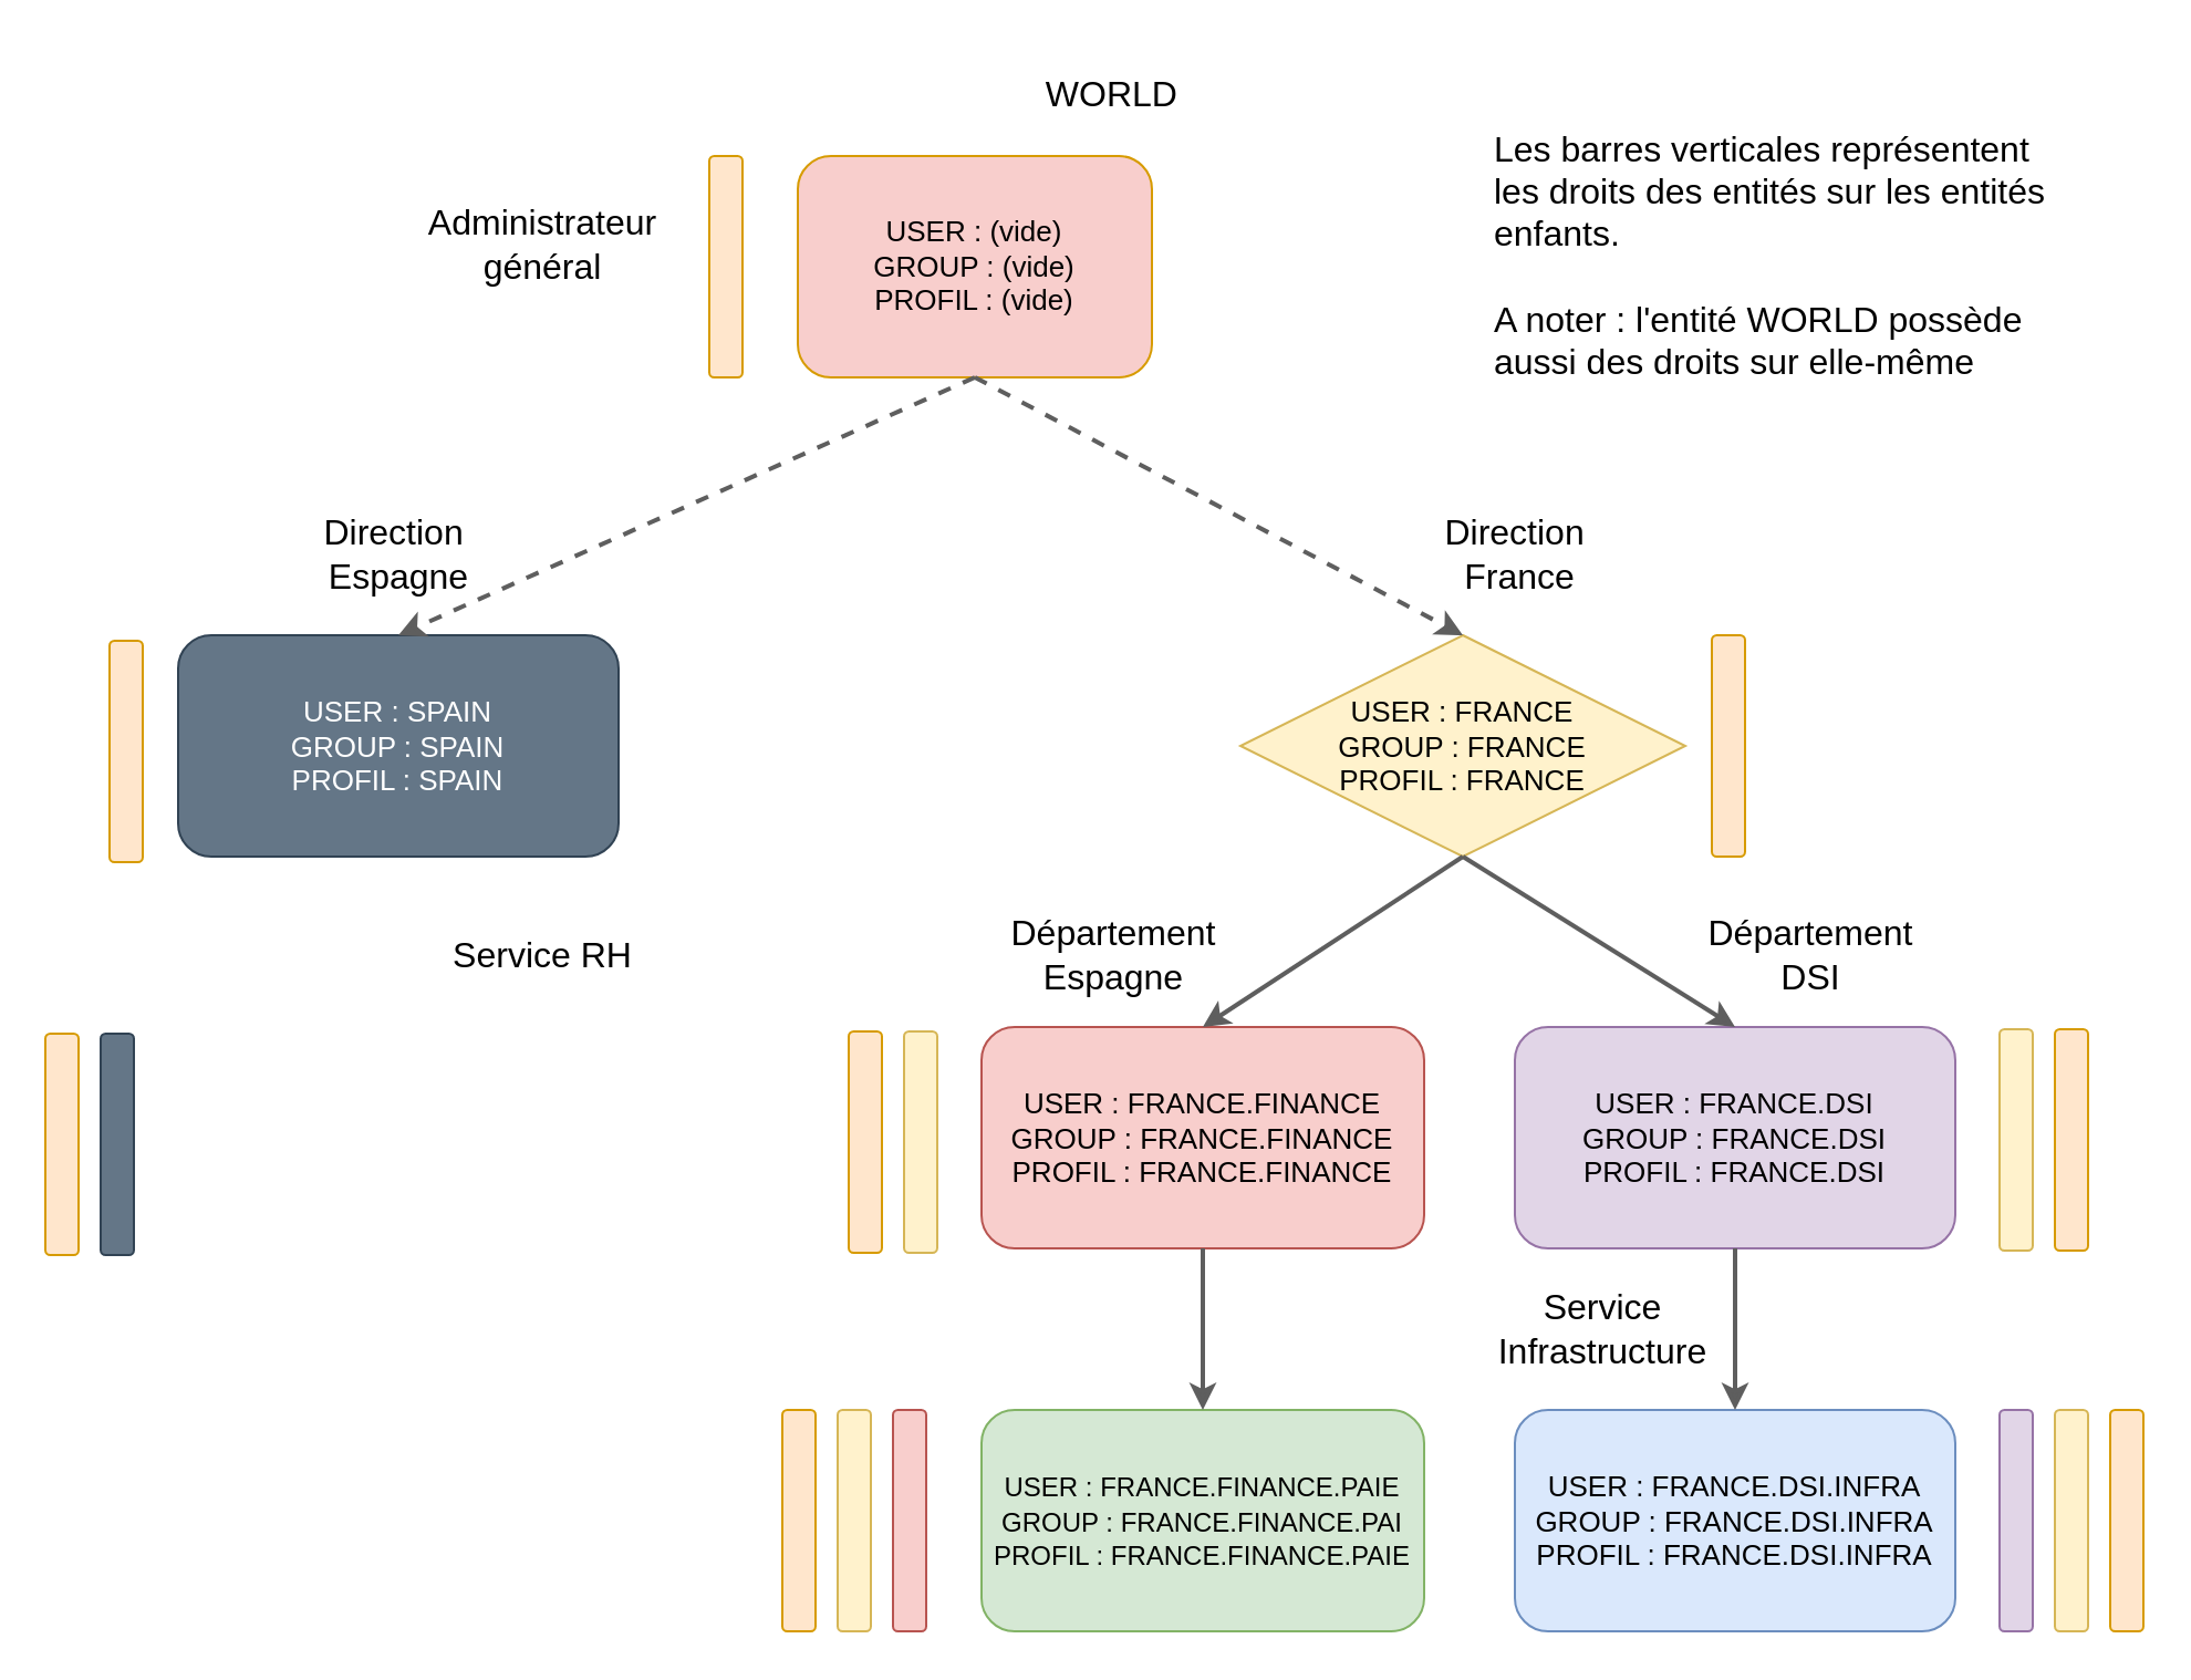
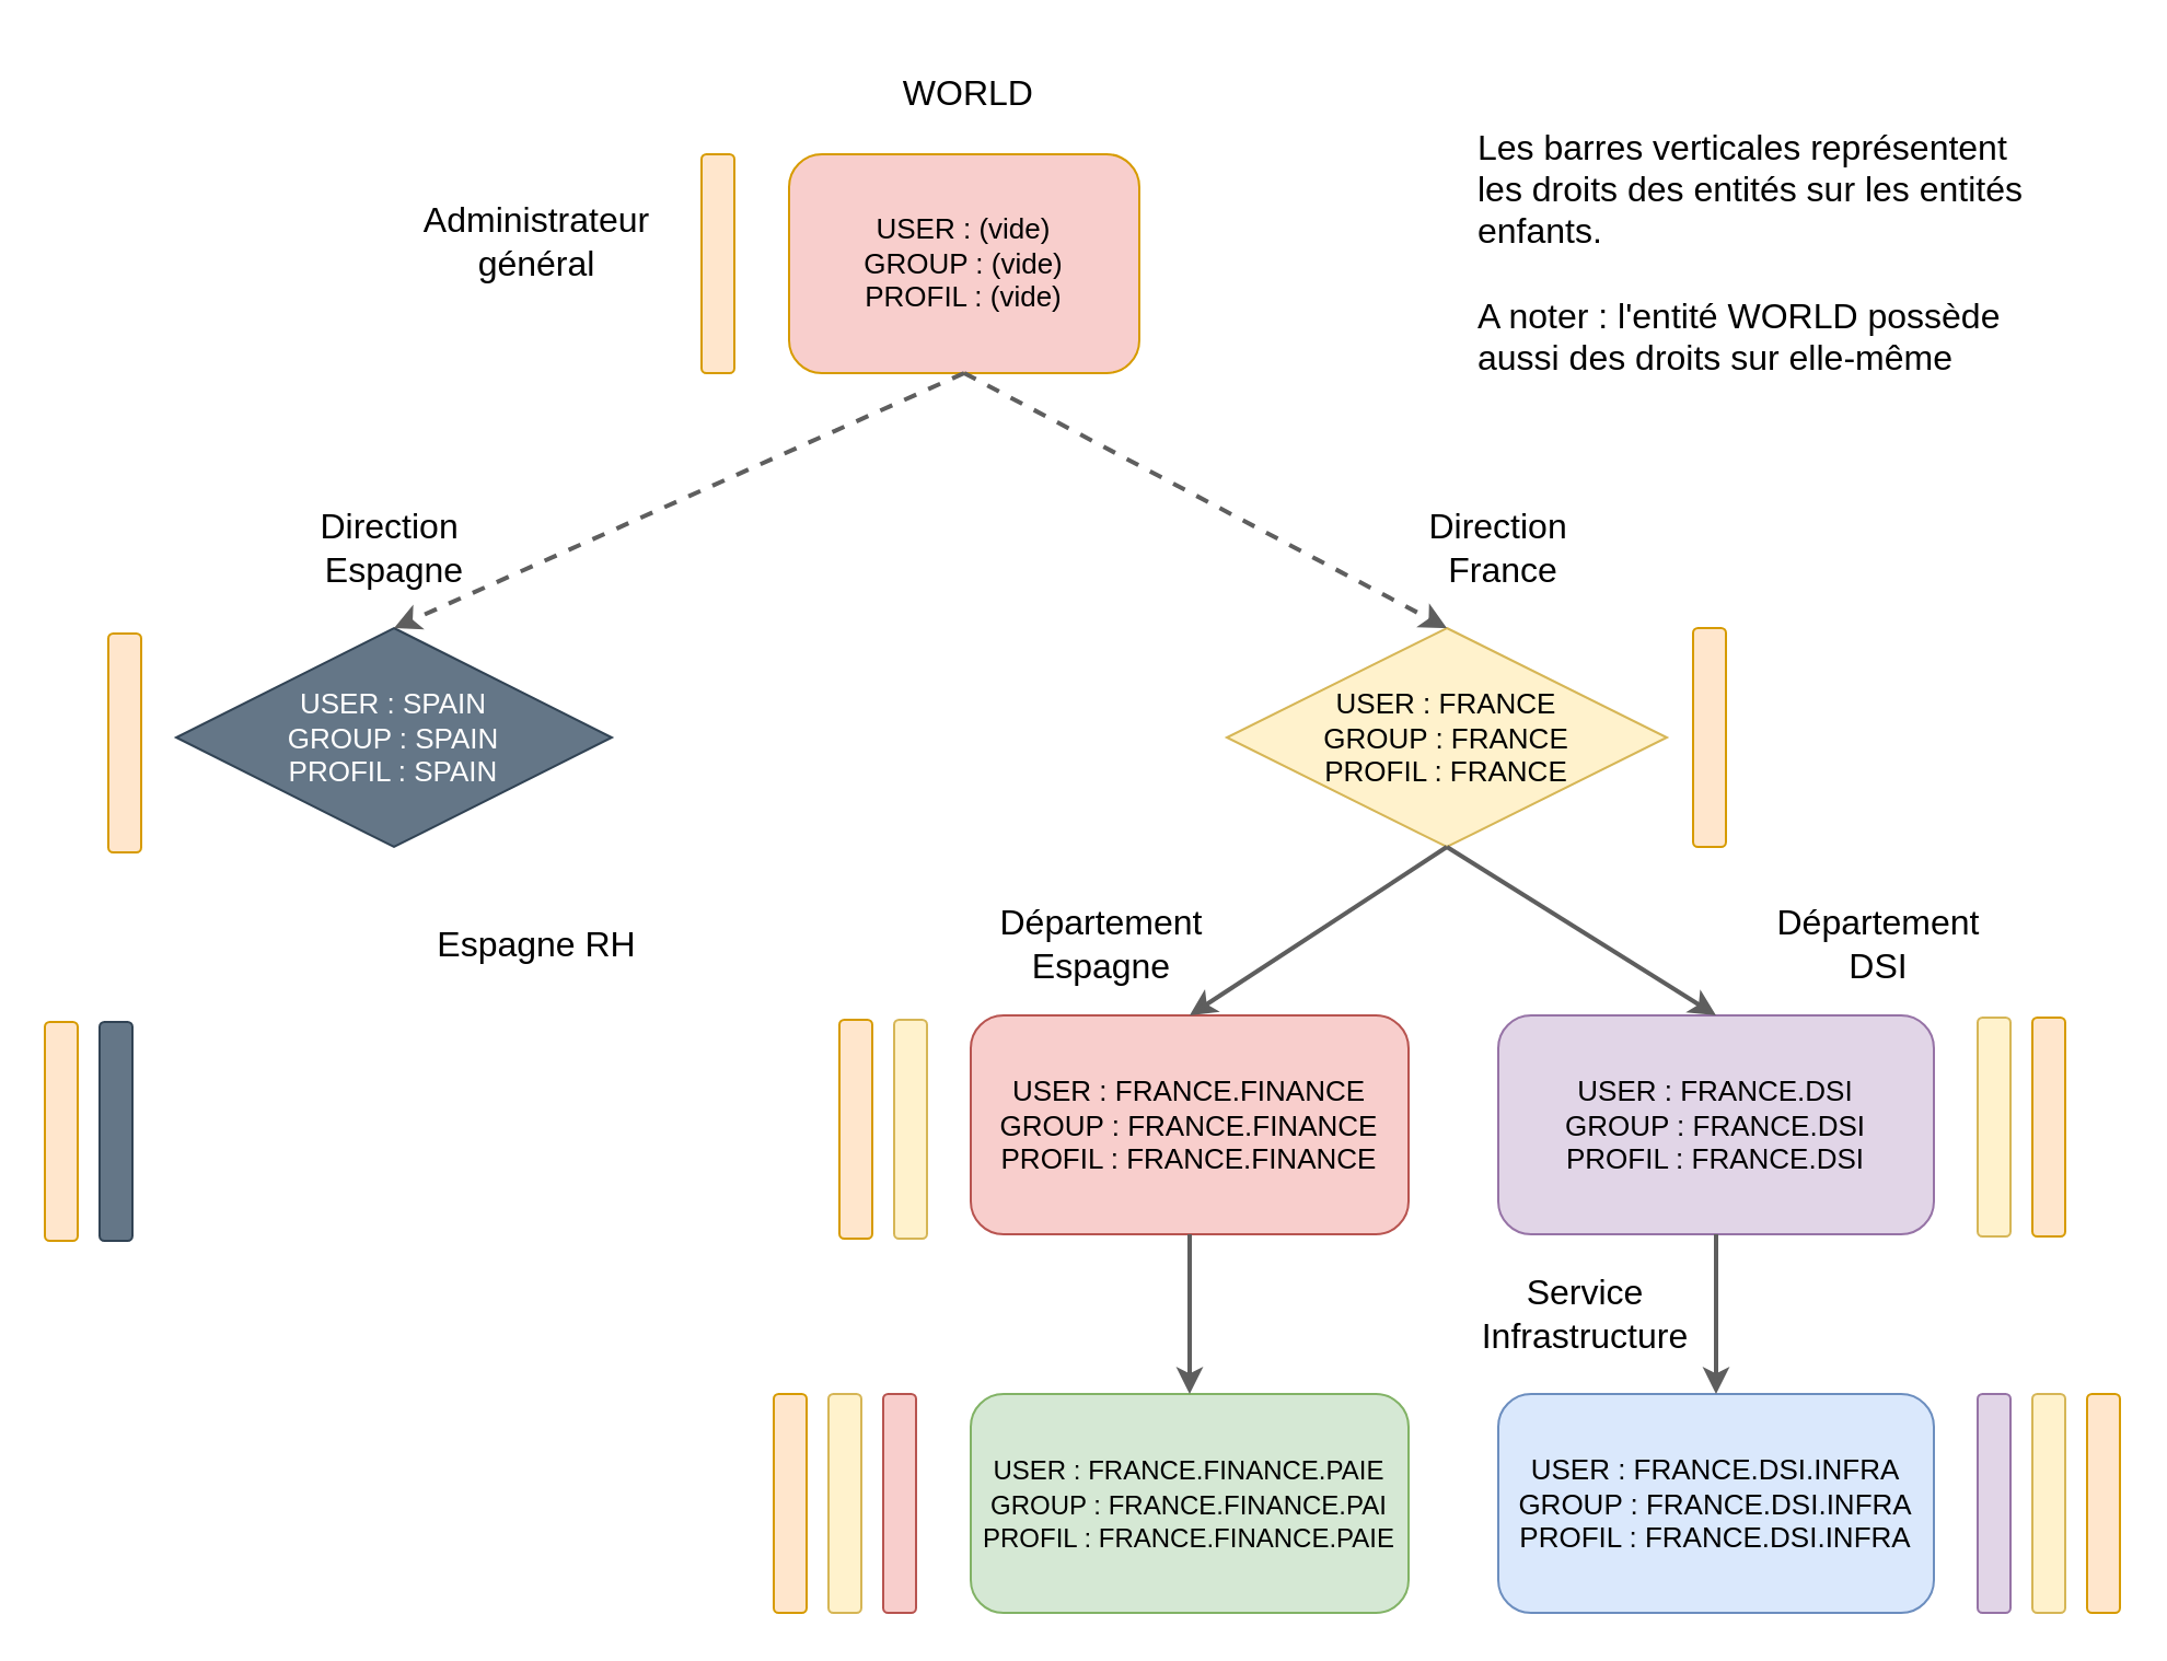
- <mxCell id="15" value="&lt;font style=&quot;font-size: 16px ; font-weight: normal&quot;&gt;WORLD&lt;/font&gt;&amp;nbsp;" style="text;strokeColor=none;fillColor=none;html=1;fontSize=24;fontStyle=1;verticalAlign=middle;align=center;" vertex="1" parent="1"><mxGeometry x="380" y="20" width="250" height="40" as="geometry" /></mxCell>
+ <mxCell id="15" value="&lt;font style=&quot;font-size: 16px ; font-weight: normal&quot;&gt;WORLD&lt;/font&gt;&amp;nbsp;" style="text;strokeColor=none;fillColor=none;html=1;fontSize=24;fontStyle=1;verticalAlign=middle;align=center;" vertex="1" parent="1"><mxGeometry x="320" y="20" width="250" height="40" as="geometry" /></mxCell>
- <mxCell id="8" value="USER : SPAIN&lt;br&gt;GROUP : SPAIN&lt;br&gt;PROFIL :&amp;nbsp;&lt;span&gt;SPAIN&lt;/span&gt;" style="rounded=1;whiteSpace=wrap;html=1;fillColor=#647687;strokeColor=#314354;fontSize=13;fontColor=#ffffff;align=center;spacingLeft=0;" vertex="1" parent="1"><mxGeometry x="80" y="286.5" width="199" height="100" as="geometry" /></mxCell>
+ <mxCell id="8" value="USER : SPAIN&lt;br&gt;GROUP : SPAIN&lt;br&gt;PROFIL :&amp;nbsp;&lt;span&gt;SPAIN&lt;/span&gt;" style="rhombus;whiteSpace=wrap;html=1;fillColor=#647687;strokeColor=#314354;fontSize=13;fontColor=#ffffff;align=center;spacingLeft=0;" vertex="1" parent="1"><mxGeometry x="80" y="286.5" width="199" height="100" as="geometry" /></mxCell>
- <mxCell id="20" value="Département&#10;DSI" style="text;strokeColor=none;fillColor=none;fontSize=16;fontStyle=0;verticalAlign=middle;align=center;whiteSpace=wrap;" vertex="1" parent="1"><mxGeometry x="737.5" y="410.5" width="160" height="40" as="geometry" /></mxCell>
+ <mxCell id="20" value="Département&#10;DSI" style="text;strokeColor=none;fillColor=none;fontSize=16;fontStyle=0;verticalAlign=middle;align=center;whiteSpace=wrap;" vertex="1" parent="1"><mxGeometry x="777.5" y="410.5" width="160" height="40" as="geometry" /></mxCell>
- <mxCell id="22" value="Service RH" style="text;strokeColor=none;fillColor=none;fontSize=16;fontStyle=0;verticalAlign=middle;align=center;whiteSpace=wrap;" vertex="1" parent="1"><mxGeometry x="180" y="410.5" width="130" height="40" as="geometry" /></mxCell>
+ <mxCell id="22" value="Espagne RH" style="text;strokeColor=none;fillColor=none;fontSize=16;fontStyle=0;verticalAlign=middle;align=center;whiteSpace=wrap;" vertex="1" parent="1"><mxGeometry x="180" y="410.5" width="130" height="40" as="geometry" /></mxCell>
